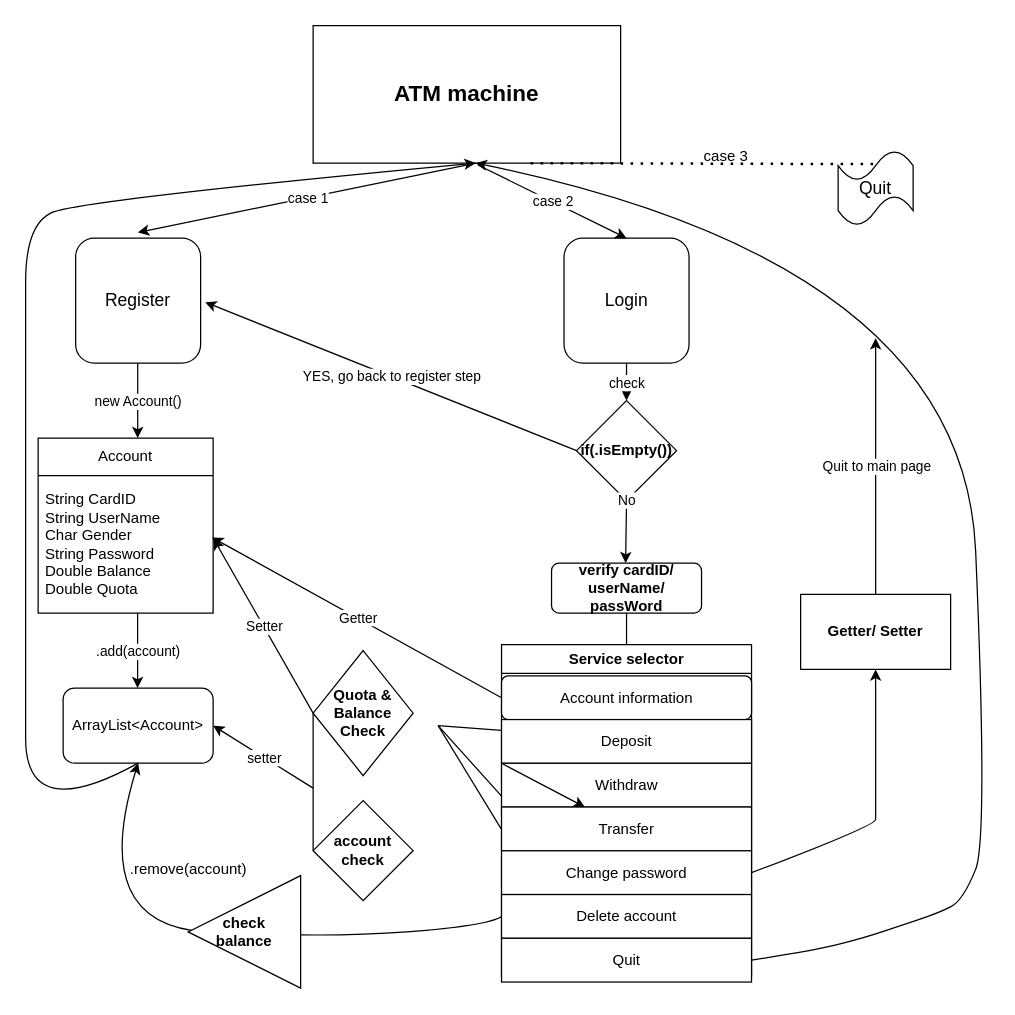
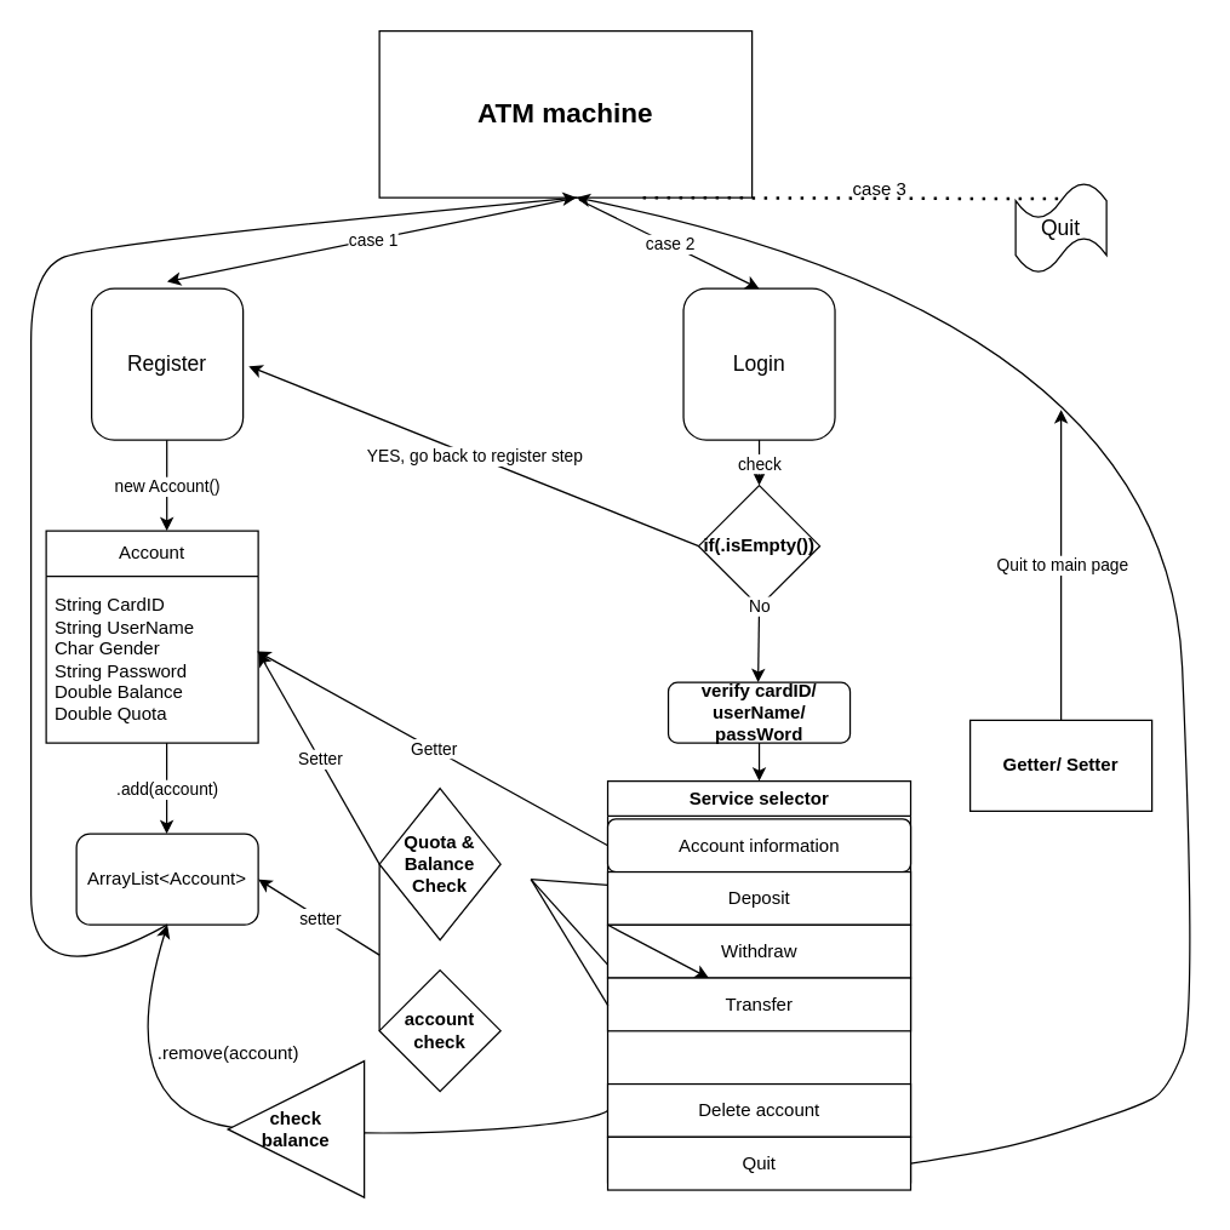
- <mxCell id="56" value="" style="endArrow=none;html=1;rounded=0;entryX=0.5;entryY=0;entryDx=0;entryDy=0;exitX=0.5;exitY=1;exitDx=0;exitDy=0;" edge="1" parent="1" source="55" target="26"><mxGeometry width="50" height="50" relative="1" as="geometry"><mxPoint x="380" y="500" as="sourcePoint" /><mxPoint x="430" y="450" as="targetPoint" /></mxGeometry></mxCell>
+ <mxCell id="56" value="" style="endArrow=classic;html=1;rounded=0;entryX=0.5;entryY=0;entryDx=0;entryDy=0;exitX=0.5;exitY=1;exitDx=0;exitDy=0;" edge="1" parent="1" source="55" target="26"><mxGeometry width="50" height="50" relative="1" as="geometry"><mxPoint x="380" y="500" as="sourcePoint" /><mxPoint x="430" y="450" as="targetPoint" /></mxGeometry></mxCell>
- <mxCell id="51" value="" style="curved=1;endArrow=classic;html=1;rounded=0;entryX=0.5;entryY=1;entryDx=0;entryDy=0;exitX=1;exitY=0.5;exitDx=0;exitDy=0;" edge="1" parent="1" source="31" target="50"><mxGeometry width="50" height="50" relative="1" as="geometry"><mxPoint x="670" y="620" as="sourcePoint" /><mxPoint x="720" y="570" as="targetPoint" /><Array as="points"><mxPoint x="700" y="660" /><mxPoint x="700" y="650" /><mxPoint x="700" y="600" /></Array></mxGeometry></mxCell>
- <mxCell id="31" value="Change password" style="rounded=0;whiteSpace=wrap;html=1;" vertex="1" parent="26"><mxGeometry y="165" width="200" height="35" as="geometry" /></mxCell>
